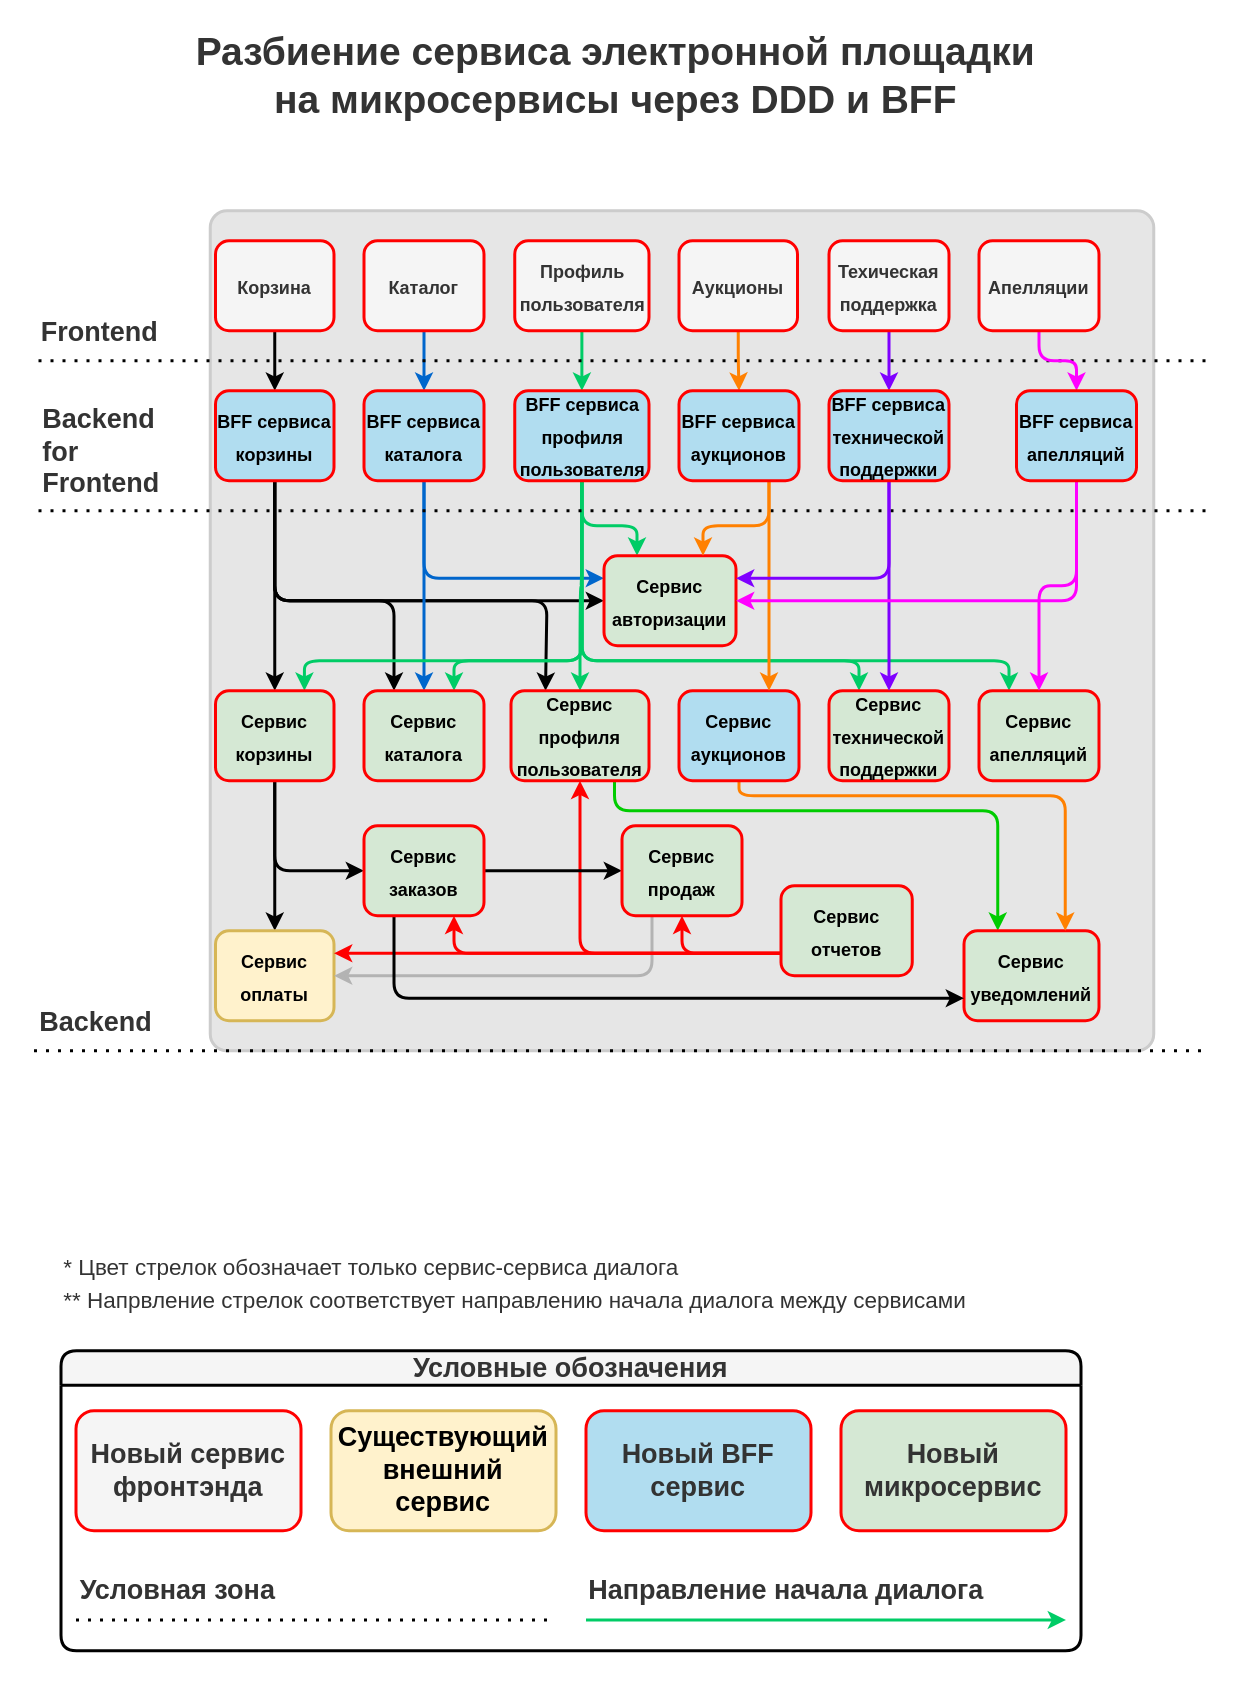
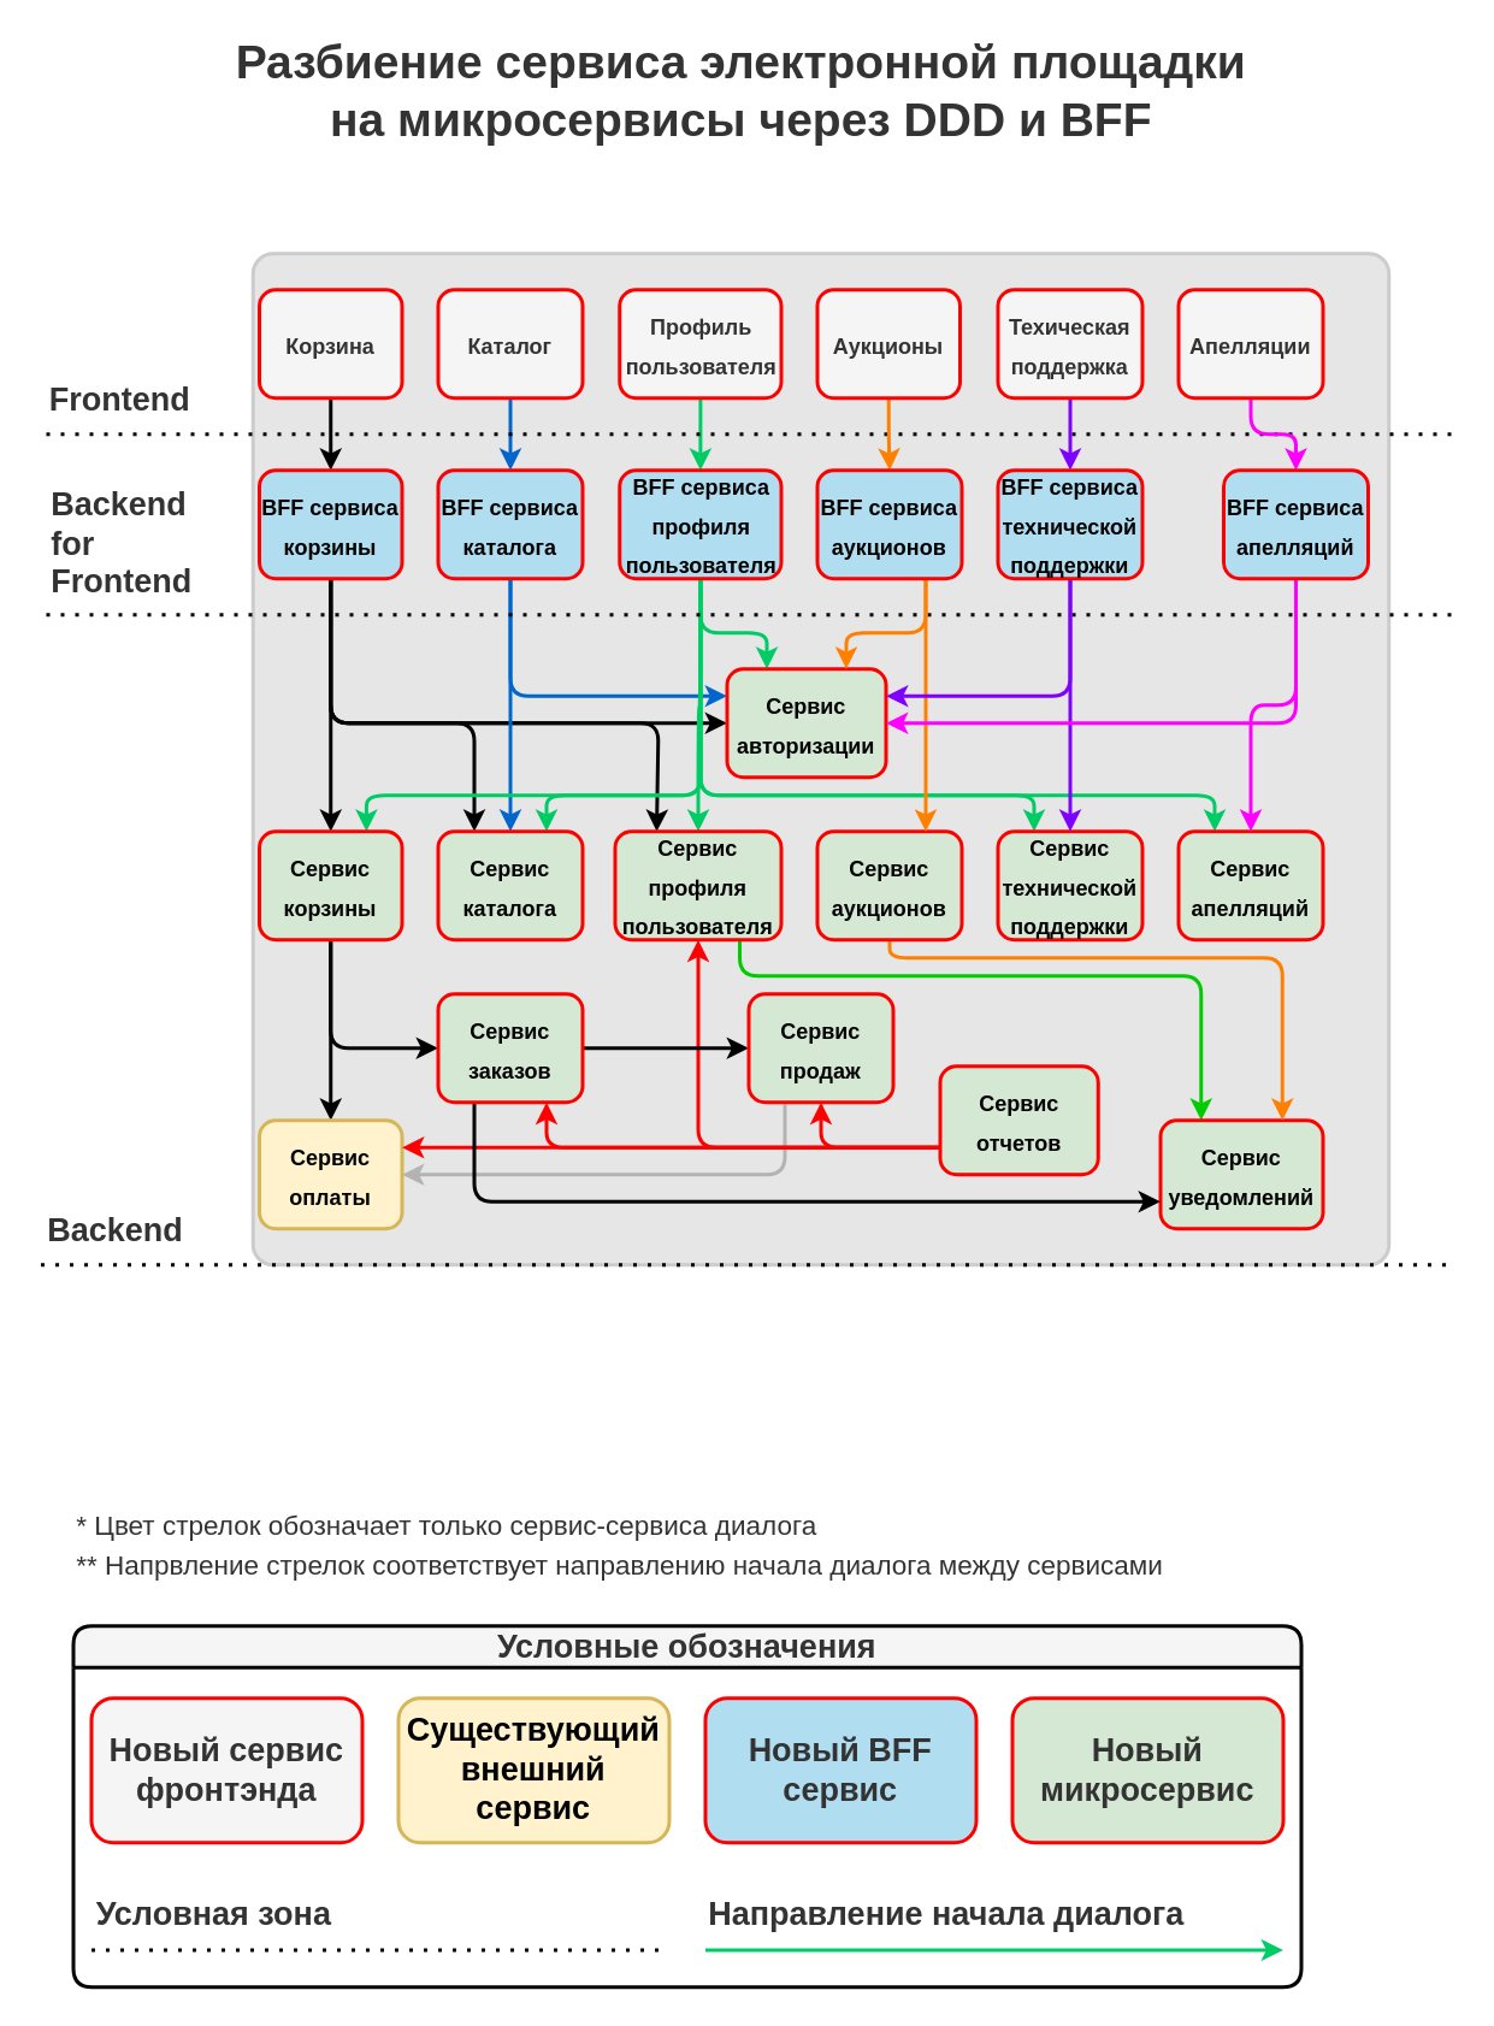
- <mxCell id="58" value="&lt;font style=&quot;font-size: 12px;&quot;&gt;Сервис аукционов&lt;/font&gt;" style="rounded=1;whiteSpace=wrap;html=1;strokeColor=#FF0000;strokeWidth=2;align=center;verticalAlign=middle;fontFamily=Helvetica;fontSize=18;fontStyle=1;fillColor=#b1ddf0;" vertex="1" parent="1"><mxGeometry x="452" y="460" width="80" height="60" as="geometry" /></mxCell>
+ <mxCell id="58" value="&lt;font style=&quot;font-size: 12px;&quot;&gt;Сервис аукционов&lt;/font&gt;" style="rounded=1;whiteSpace=wrap;html=1;strokeColor=#FF0000;strokeWidth=2;align=center;verticalAlign=middle;fontFamily=Helvetica;fontSize=18;fontStyle=1;fillColor=#D5E8D4;" vertex="1" parent="1"><mxGeometry x="452" y="460" width="80" height="60" as="geometry" /></mxCell>
